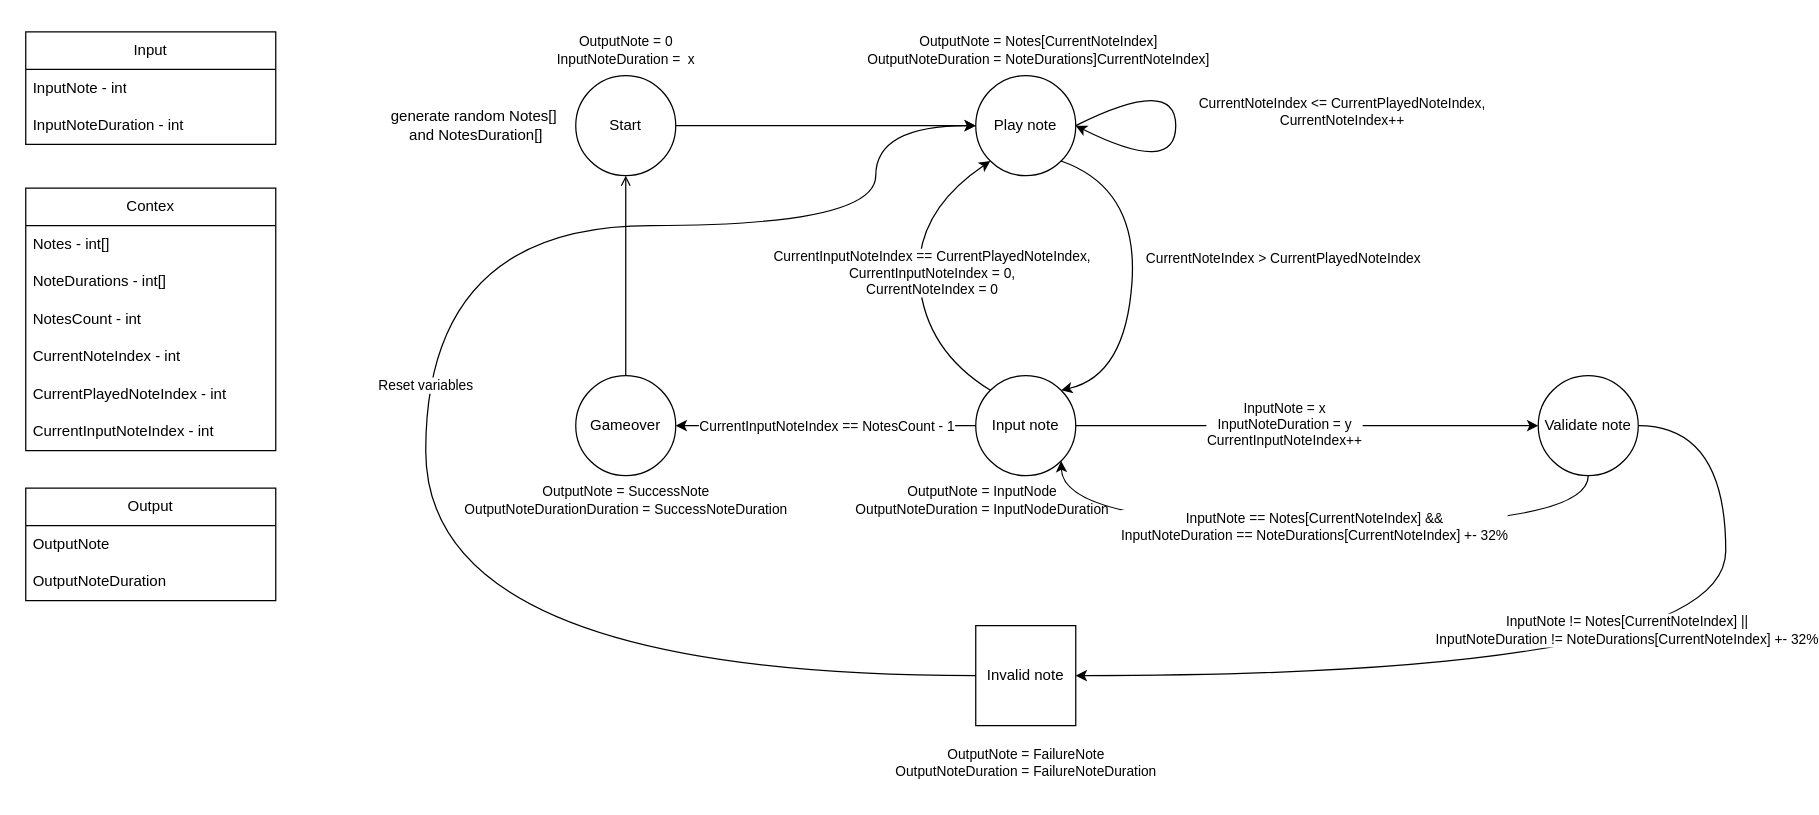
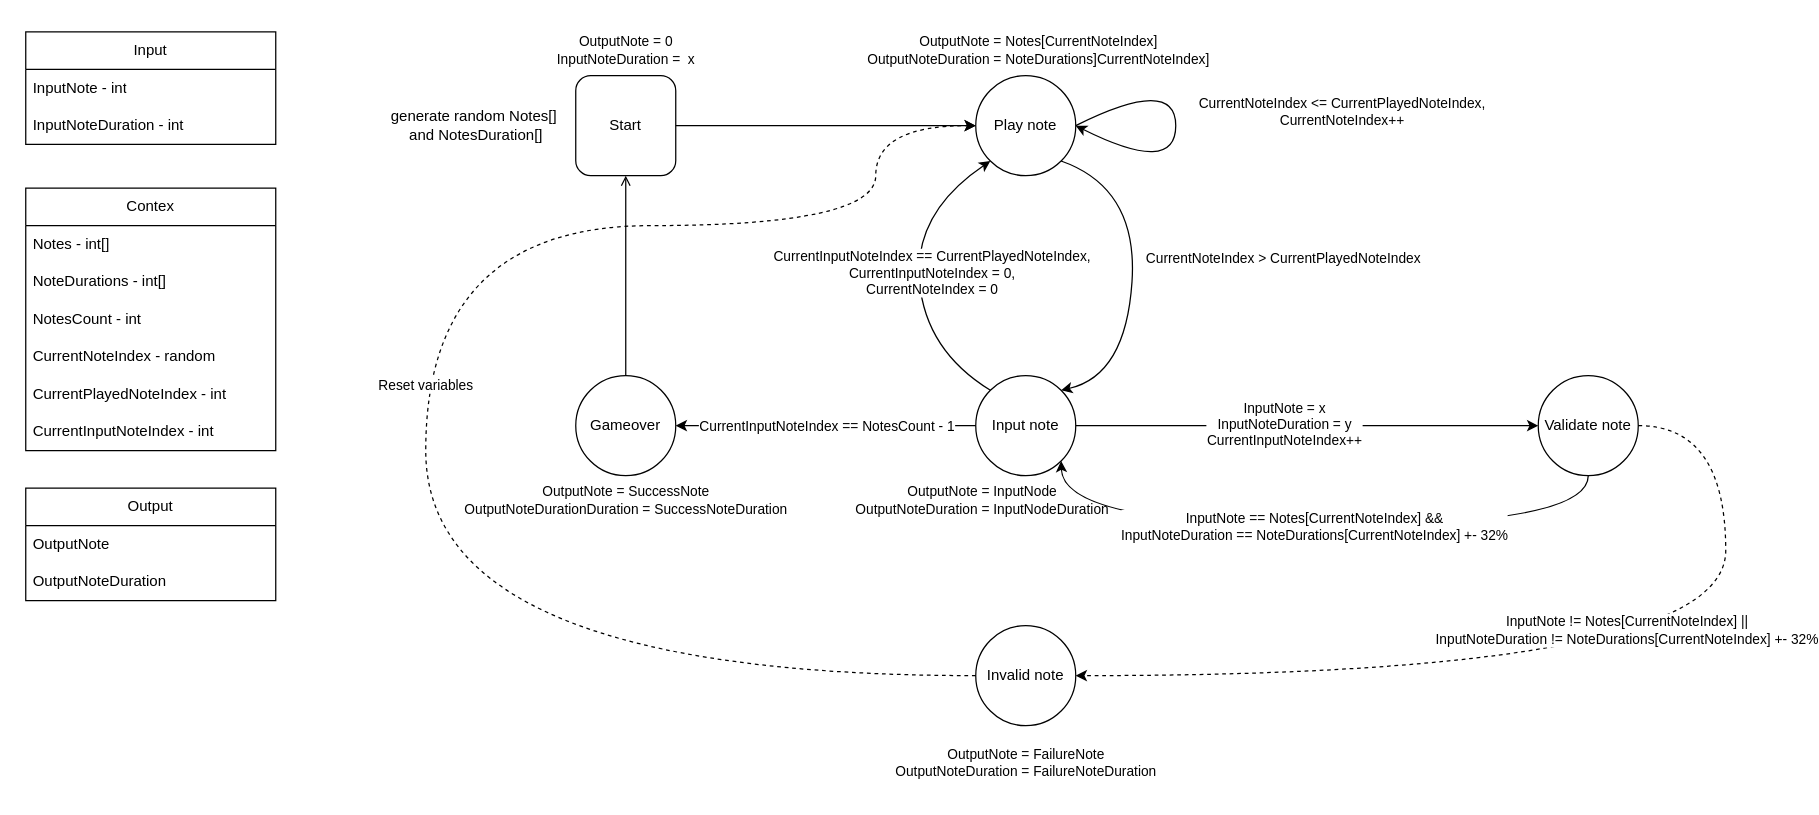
- <mxCell id="39" value="Start" style="ellipse;whiteSpace=wrap;html=1;aspect=fixed;" vertex="1" parent="1"><mxGeometry x="460" y="60" width="80" height="80" as="geometry" /></mxCell>
+ <mxCell id="39" value="Start" style="whiteSpace=wrap;html=1;aspect=fixed;rounded=1;" vertex="1" parent="1"><mxGeometry x="460" y="60" width="80" height="80" as="geometry" /></mxCell>
- <mxCell id="30" value="CurrentNoteIndex - int" style="text;strokeColor=none;fillColor=none;align=left;verticalAlign=middle;spacingLeft=4;spacingRight=4;overflow=hidden;points=[[0,0.5],[1,0.5]];portConstraint=eastwest;rotatable=0;whiteSpace=wrap;html=1;" vertex="1" parent="26"><mxGeometry y="120" width="200" height="30" as="geometry" /></mxCell>
+ <mxCell id="30" value="CurrentNoteIndex - random" style="text;strokeColor=none;fillColor=none;align=left;verticalAlign=middle;spacingLeft=4;spacingRight=4;overflow=hidden;points=[[0,0.5],[1,0.5]];portConstraint=eastwest;rotatable=0;whiteSpace=wrap;html=1;" vertex="1" parent="26"><mxGeometry y="120" width="200" height="30" as="geometry" /></mxCell>
- <mxCell id="21" value="" style="curved=1;endArrow=classic;html=1;rounded=0;exitX=0;exitY=0.5;exitDx=0;exitDy=0;entryX=0;entryY=0.5;entryDx=0;entryDy=0;" edge="1" parent="1" source="4" target="2"><mxGeometry width="50" height="50" relative="1" as="geometry"><mxPoint x="630" y="510" as="sourcePoint" /><mxPoint x="680" y="460" as="targetPoint" /><Array as="points"><mxPoint x="340" y="540" /><mxPoint x="340" y="180" /><mxPoint x="700" y="180" /><mxPoint x="700" y="100" /></Array></mxGeometry></mxCell>
+ <mxCell id="21" value="" style="curved=1;endArrow=classic;html=1;rounded=0;exitX=0;exitY=0.5;exitDx=0;exitDy=0;entryX=0;entryY=0.5;entryDx=0;entryDy=0;dashed=1;" edge="1" parent="1" source="4" target="2"><mxGeometry width="50" height="50" relative="1" as="geometry"><mxPoint x="630" y="510" as="sourcePoint" /><mxPoint x="680" y="460" as="targetPoint" /><Array as="points"><mxPoint x="340" y="540" /><mxPoint x="340" y="180" /><mxPoint x="700" y="180" /><mxPoint x="700" y="100" /></Array></mxGeometry></mxCell>
- <mxCell id="17" value="" style="curved=1;endArrow=classic;html=1;rounded=0;exitX=1;exitY=0.5;exitDx=0;exitDy=0;entryX=1;entryY=0.5;entryDx=0;entryDy=0;" edge="1" parent="1" source="14" target="4"><mxGeometry width="50" height="50" relative="1" as="geometry"><mxPoint x="901" y="460" as="sourcePoint" /><mxPoint x="871" y="540" as="targetPoint" /><Array as="points"><mxPoint x="1380" y="340" /><mxPoint x="1380" y="540" /></Array></mxGeometry></mxCell>
+ <mxCell id="17" value="" style="curved=1;endArrow=classic;html=1;rounded=0;exitX=1;exitY=0.5;exitDx=0;exitDy=0;entryX=1;entryY=0.5;entryDx=0;entryDy=0;dashed=1;" edge="1" parent="1" source="14" target="4"><mxGeometry width="50" height="50" relative="1" as="geometry"><mxPoint x="901" y="460" as="sourcePoint" /><mxPoint x="871" y="540" as="targetPoint" /><Array as="points"><mxPoint x="1380" y="340" /><mxPoint x="1380" y="540" /></Array></mxGeometry></mxCell>
- <mxCell id="4" value="Invalid note" style="whiteSpace=wrap;html=1;aspect=fixed;rounded=0;" vertex="1" parent="1"><mxGeometry x="780" y="500" width="80" height="80" as="geometry" /></mxCell>
+ <mxCell id="4" value="Invalid note" style="ellipse;whiteSpace=wrap;html=1;aspect=fixed;" vertex="1" parent="1"><mxGeometry x="780" y="500" width="80" height="80" as="geometry" /></mxCell>
